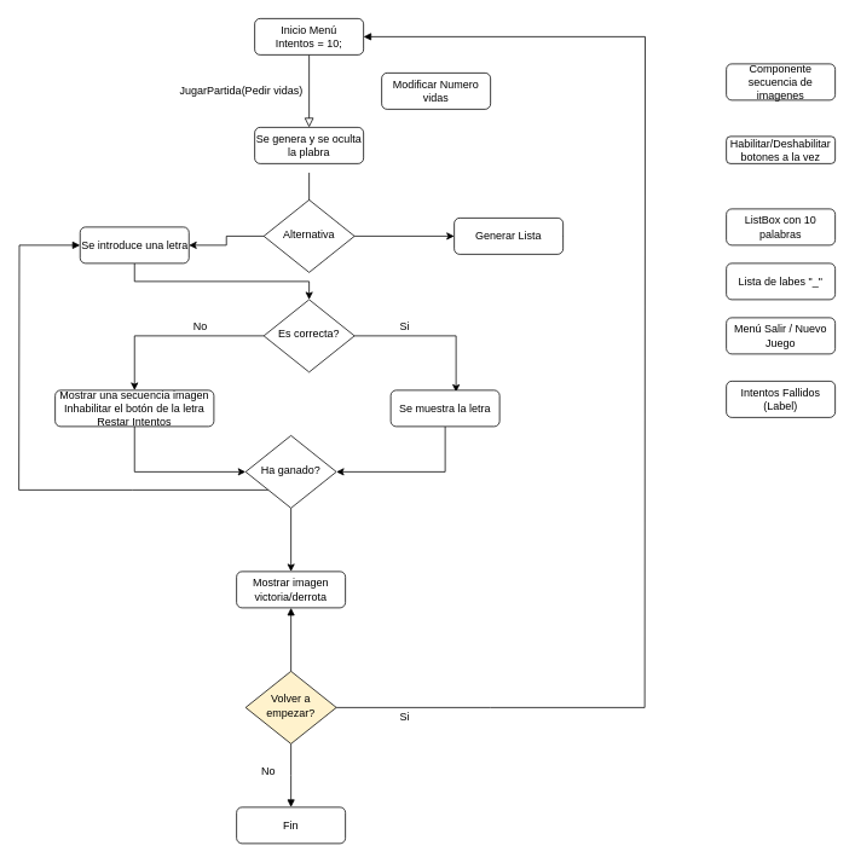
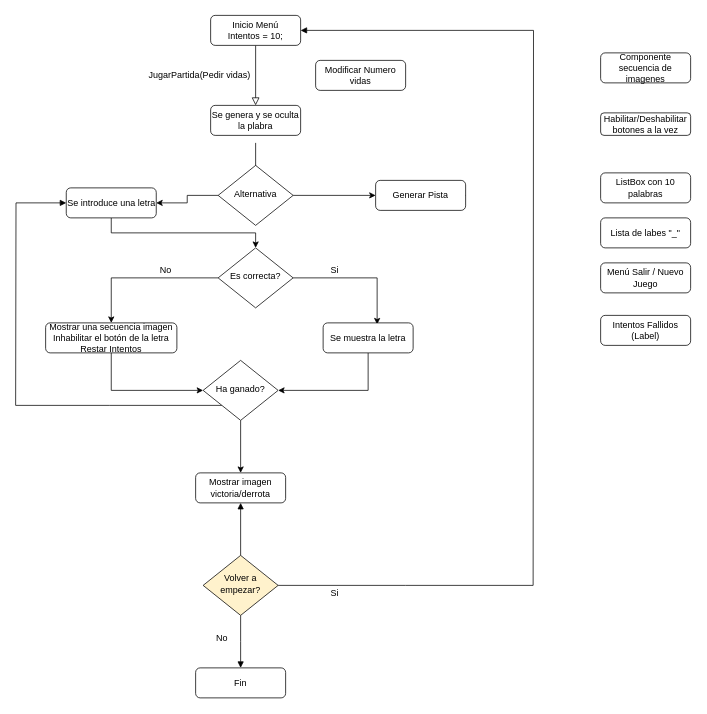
- <mxCell id="39" value="Generar Lista" style="rounded=1;whiteSpace=wrap;html=1;fontSize=12;glass=0;strokeWidth=1;shadow=0;" vertex="1" parent="1"><mxGeometry x="500" y="240" width="120" height="40" as="geometry" /></mxCell>
+ <mxCell id="39" value="Generar Pista" style="rounded=1;whiteSpace=wrap;html=1;fontSize=12;glass=0;strokeWidth=1;shadow=0;" vertex="1" parent="1"><mxGeometry x="500" y="240" width="120" height="40" as="geometry" /></mxCell>
